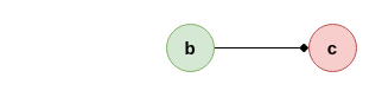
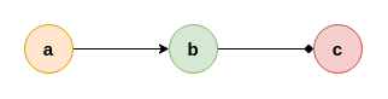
+ <mxCell id="3" value="&lt;b&gt;&lt;font style=&quot;font-size: 15px&quot;&gt;a&lt;/font&gt;&lt;/b&gt;" style="ellipse;whiteSpace=wrap;html=1;aspect=fixed;fillColor=#ffe6cc;strokeColor=#d79b00;" vertex="1" parent="1"><mxGeometry x="20" y="20" width="40" height="40" as="geometry" /></mxCell>
+ <mxCell id="2" style="edgeStyle=orthogonalEdgeStyle;rounded=0;orthogonalLoop=1;jettySize=auto;html=1;exitX=1;exitY=0.5;exitDx=0;exitDy=0;entryX=0;entryY=0.5;entryDx=0;entryDy=0;" edge="1" parent="1" source="3" target="5"><mxGeometry relative="1" as="geometry" /></mxCell>
